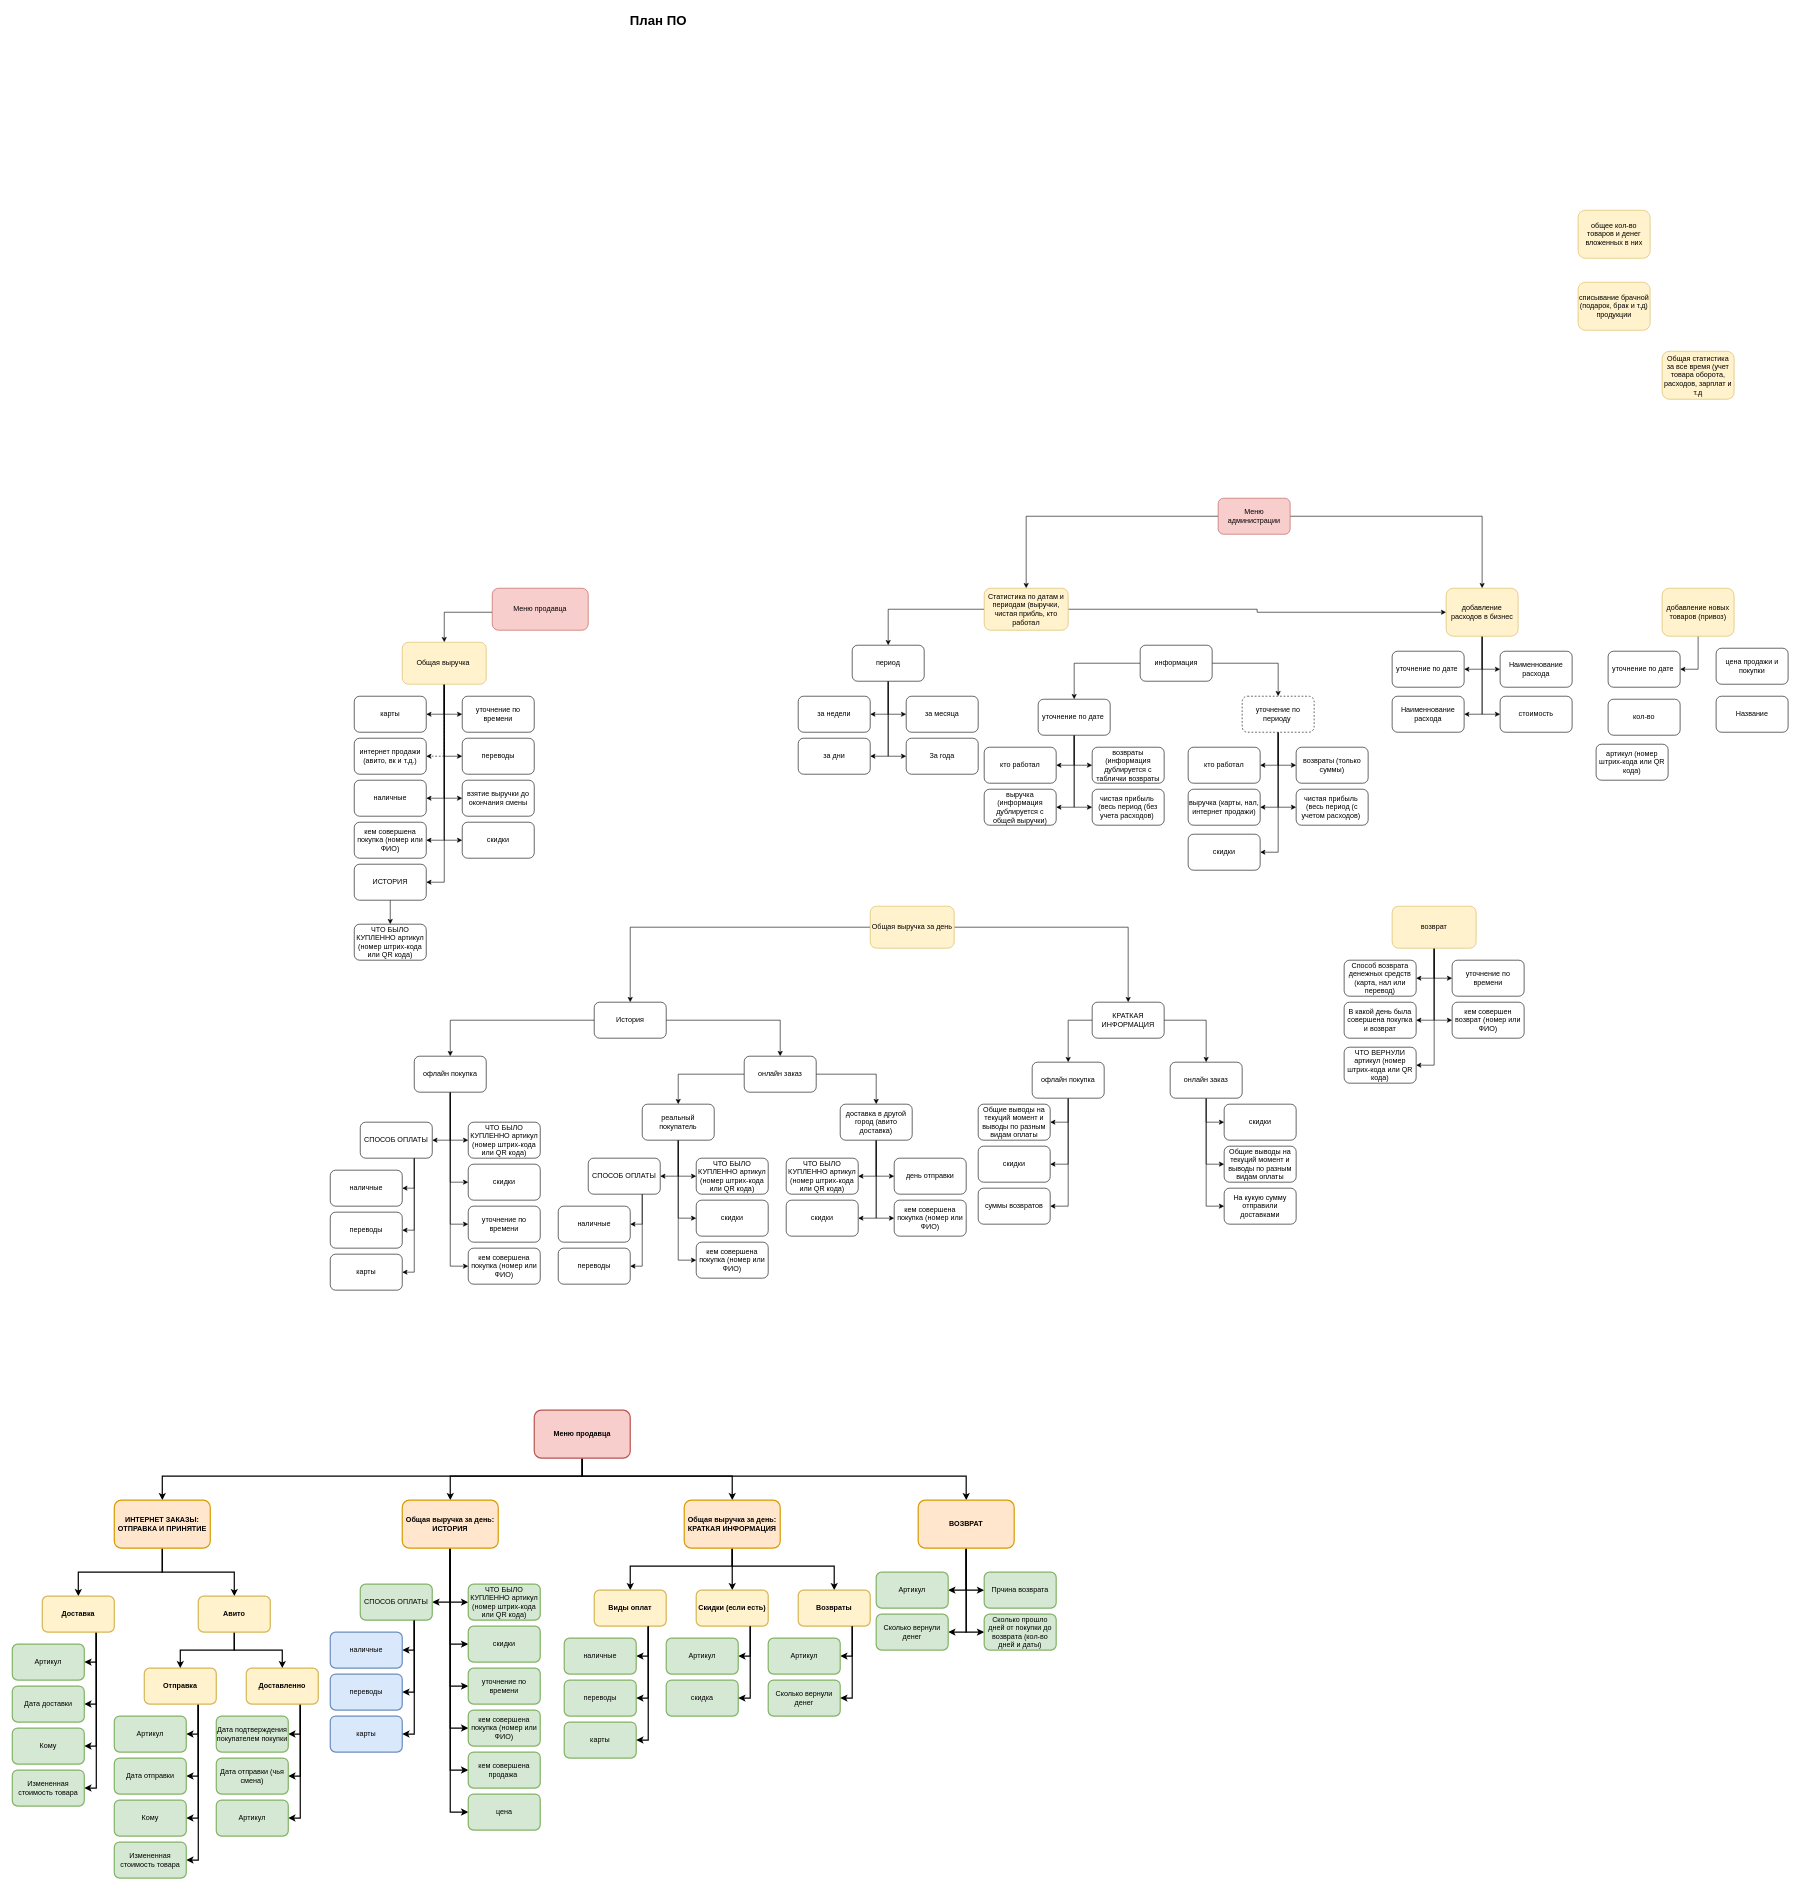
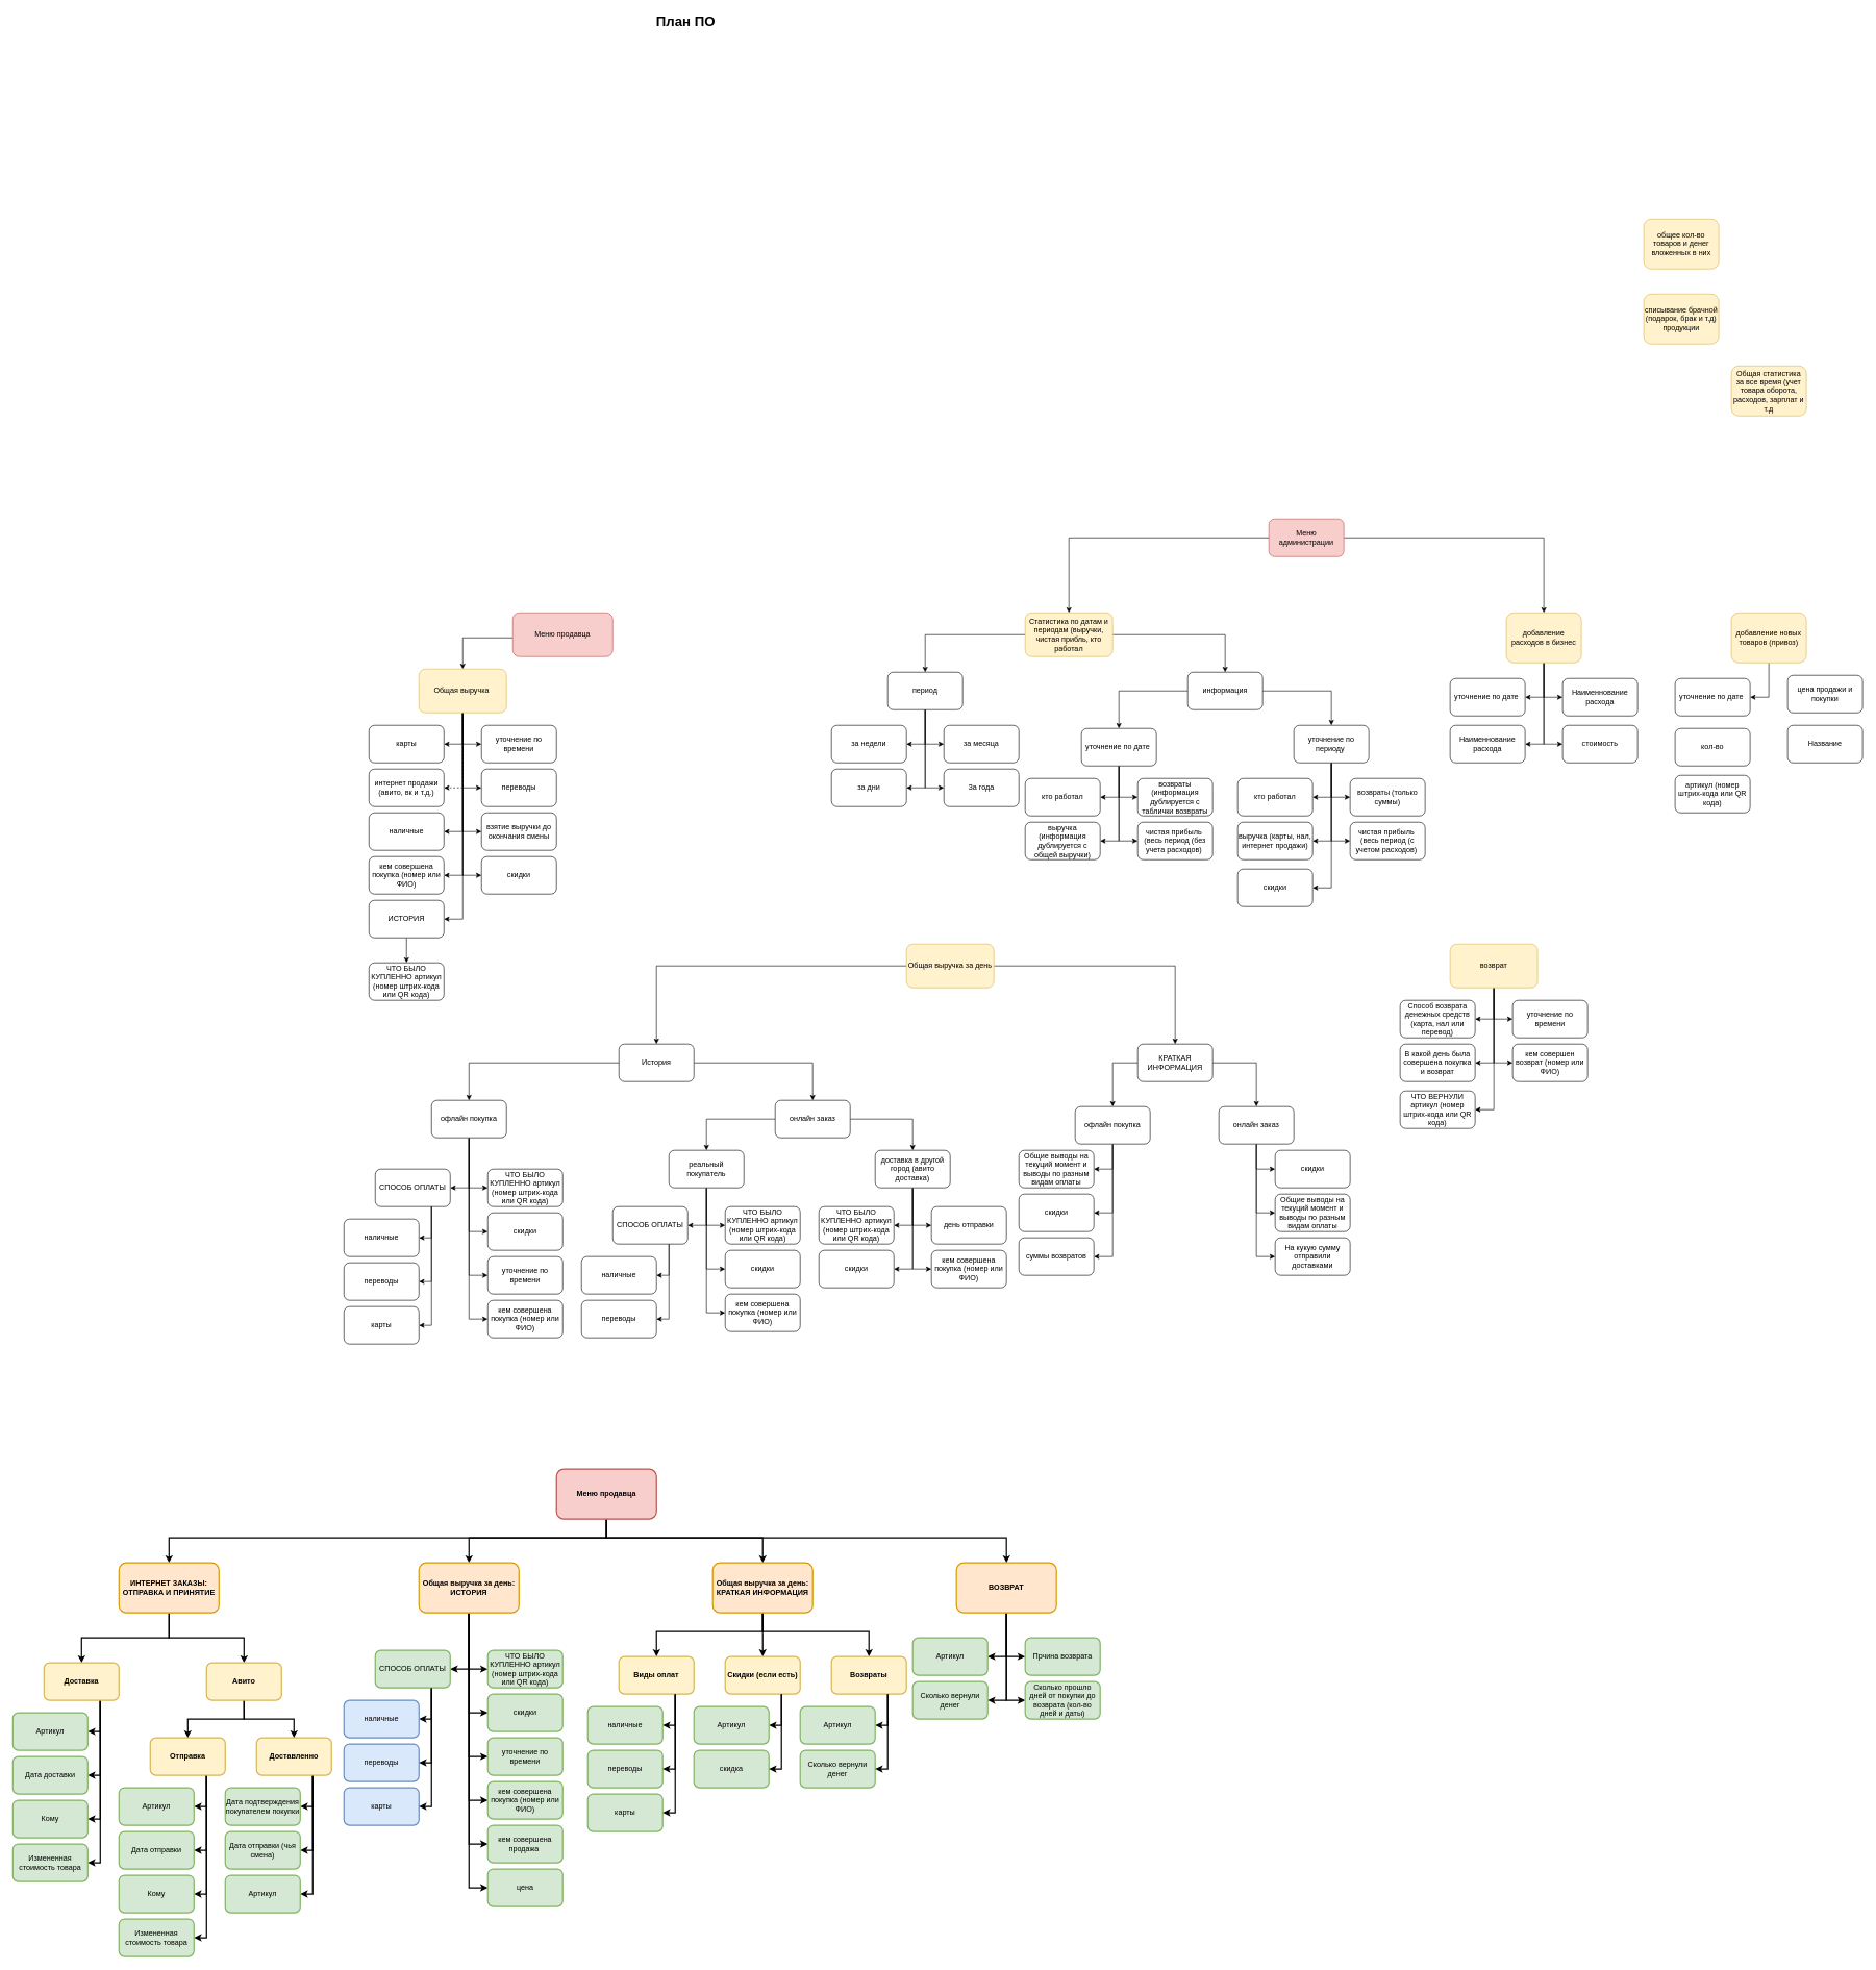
- <mxCell id="9" style="edgeStyle=orthogonalEdgeStyle;rounded=0;orthogonalLoop=1;jettySize=auto;html=1;" parent="1" source="10" target="20" edge="1"><mxGeometry relative="1" as="geometry" /></mxCell>
+ <mxCell id="9" style="edgeStyle=orthogonalEdgeStyle;rounded=0;orthogonalLoop=1;jettySize=auto;html=1;" parent="1" source="10" target="59" edge="1"><mxGeometry relative="1" as="geometry" /></mxCell>
- <mxCell id="73" value="уточнение по периоду&amp;nbsp;" style="rounded=1;whiteSpace=wrap;html=1;dashed=1;" parent="1" vertex="1"><mxGeometry x="2070" y="1160" width="120" height="60" as="geometry" /></mxCell>
+ <mxCell id="73" value="уточнение по периоду&amp;nbsp;" style="rounded=1;whiteSpace=wrap;html=1;" parent="1" vertex="1"><mxGeometry x="2070" y="1160" width="120" height="60" as="geometry" /></mxCell>
- <mxCell id="89" value="артикул (номер штрих-кода или QR кода)" style="rounded=1;whiteSpace=wrap;html=1;" parent="1" vertex="1"><mxGeometry x="2660" y="1240" width="120" height="60" as="geometry" /></mxCell>
+ <mxCell id="89" value="артикул (номер штрих-кода или QR кода)" style="rounded=1;whiteSpace=wrap;html=1;" parent="1" vertex="1"><mxGeometry x="2680" y="1240" width="120" height="60" as="geometry" /></mxCell>
